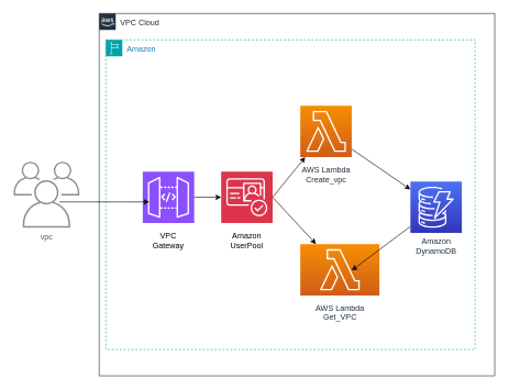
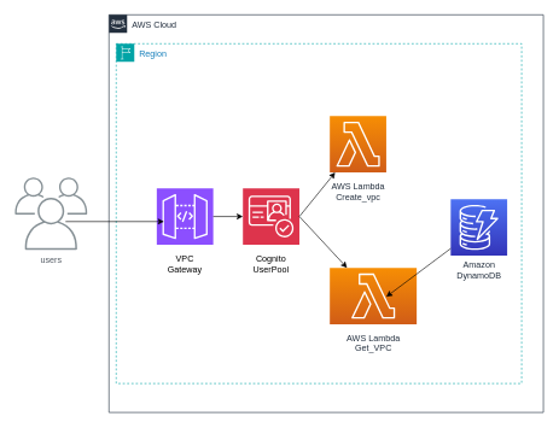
- <mxCell id="2" value="VPC Cloud" style="points=[[0,0],[0.25,0],[0.5,0],[0.75,0],[1,0],[1,0.25],[1,0.5],[1,0.75],[1,1],[0.75,1],[0.5,1],[0.25,1],[0,1],[0,0.75],[0,0.5],[0,0.25]];outlineConnect=0;gradientColor=none;html=1;whiteSpace=wrap;fontSize=12;fontStyle=0;shape=mxgraph.aws4.group;grIcon=mxgraph.aws4.group_aws_cloud_alt;strokeColor=#232F3E;fillColor=none;verticalAlign=top;align=left;spacingLeft=30;fontColor=#232F3E;dashed=0;labelBackgroundColor=#ffffff;container=1;pointerEvents=0;collapsible=0;recursiveResize=0;" parent="1" vertex="1"><mxGeometry x="150" y="20" width="600" height="550" as="geometry" /></mxCell>
+ <mxCell id="2" value="AWS Cloud" style="points=[[0,0],[0.25,0],[0.5,0],[0.75,0],[1,0],[1,0.25],[1,0.5],[1,0.75],[1,1],[0.75,1],[0.5,1],[0.25,1],[0,1],[0,0.75],[0,0.5],[0,0.25]];outlineConnect=0;gradientColor=none;html=1;whiteSpace=wrap;fontSize=12;fontStyle=0;shape=mxgraph.aws4.group;grIcon=mxgraph.aws4.group_aws_cloud_alt;strokeColor=#232F3E;fillColor=none;verticalAlign=top;align=left;spacingLeft=30;fontColor=#232F3E;dashed=0;labelBackgroundColor=#ffffff;container=1;pointerEvents=0;collapsible=0;recursiveResize=0;" parent="1" vertex="1"><mxGeometry x="150" y="20" width="600" height="550" as="geometry" /></mxCell>
- <mxCell id="3" value="Amazon" style="points=[[0,0],[0.25,0],[0.5,0],[0.75,0],[1,0],[1,0.25],[1,0.5],[1,0.75],[1,1],[0.75,1],[0.5,1],[0.25,1],[0,1],[0,0.75],[0,0.5],[0,0.25]];outlineConnect=0;gradientColor=none;html=1;whiteSpace=wrap;fontSize=12;fontStyle=0;container=1;pointerEvents=0;collapsible=0;recursiveResize=0;shape=mxgraph.aws4.group;grIcon=mxgraph.aws4.group_region;strokeColor=#00A4A6;fillColor=none;verticalAlign=top;align=left;spacingLeft=30;fontColor=#147EBA;dashed=1;" vertex="1" parent="2"><mxGeometry x="10" y="40" width="560" height="470" as="geometry" /></mxCell>
+ <mxCell id="3" value="Region" style="points=[[0,0],[0.25,0],[0.5,0],[0.75,0],[1,0],[1,0.25],[1,0.5],[1,0.75],[1,1],[0.75,1],[0.5,1],[0.25,1],[0,1],[0,0.75],[0,0.5],[0,0.25]];outlineConnect=0;gradientColor=none;html=1;whiteSpace=wrap;fontSize=12;fontStyle=0;container=1;pointerEvents=0;collapsible=0;recursiveResize=0;shape=mxgraph.aws4.group;grIcon=mxgraph.aws4.group_region;strokeColor=#00A4A6;fillColor=none;verticalAlign=top;align=left;spacingLeft=30;fontColor=#147EBA;dashed=1;" vertex="1" parent="2"><mxGeometry x="10" y="40" width="560" height="470" as="geometry" /></mxCell>
- <mxCell id="14" value="" style="endArrow=classic;html=1;rounded=0;" edge="1" parent="3" source="6" target="7"><mxGeometry width="50" height="50" relative="1" as="geometry"><mxPoint x="360" y="240" as="sourcePoint" /><mxPoint x="410" y="190" as="targetPoint" /></mxGeometry></mxCell>
- <mxCell id="16" value="vpc" style="sketch=0;outlineConnect=0;gradientColor=none;fontColor=#545B64;strokeColor=none;fillColor=#879196;dashed=0;verticalLabelPosition=bottom;verticalAlign=top;align=center;html=1;fontSize=12;fontStyle=0;aspect=fixed;shape=mxgraph.aws4.illustration_users;pointerEvents=1" vertex="1" parent="1"><mxGeometry x="20" y="245" width="100" height="100" as="geometry" /></mxCell>
+ <mxCell id="16" value="users" style="sketch=0;outlineConnect=0;gradientColor=none;fontColor=#545B64;strokeColor=none;fillColor=#879196;dashed=0;verticalLabelPosition=bottom;verticalAlign=top;align=center;html=1;fontSize=12;fontStyle=0;aspect=fixed;shape=mxgraph.aws4.illustration_users;pointerEvents=1" vertex="1" parent="1"><mxGeometry x="20" y="245" width="100" height="100" as="geometry" /></mxCell>
- <mxCell id="9" value="Amazon UserPool" style="text;html=1;align=center;verticalAlign=middle;whiteSpace=wrap;rounded=0;" vertex="1" parent="3"><mxGeometry x="184" y="290" width="60" height="30" as="geometry" /></mxCell>
+ <mxCell id="9" value="Cognito UserPool" style="text;html=1;align=center;verticalAlign=middle;whiteSpace=wrap;rounded=0;" vertex="1" parent="3"><mxGeometry x="184" y="290" width="60" height="30" as="geometry" /></mxCell>
